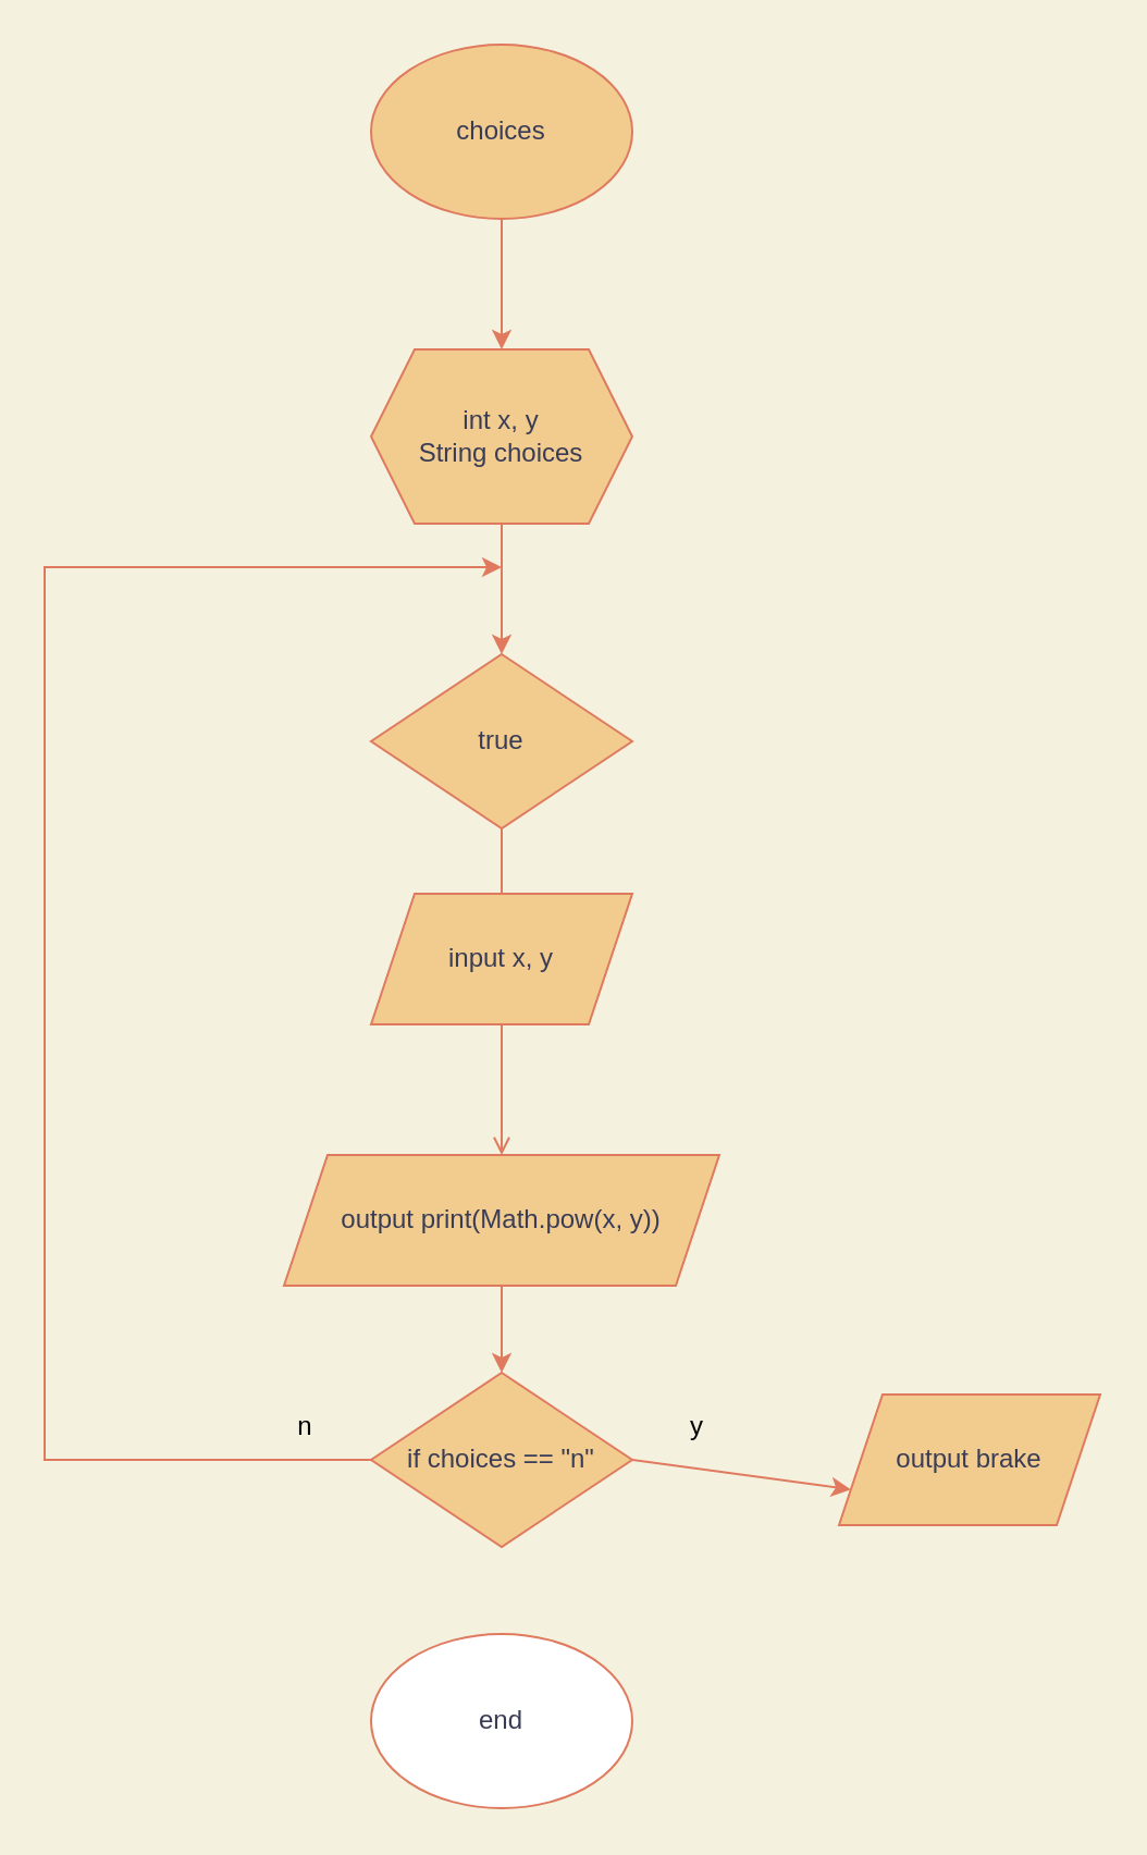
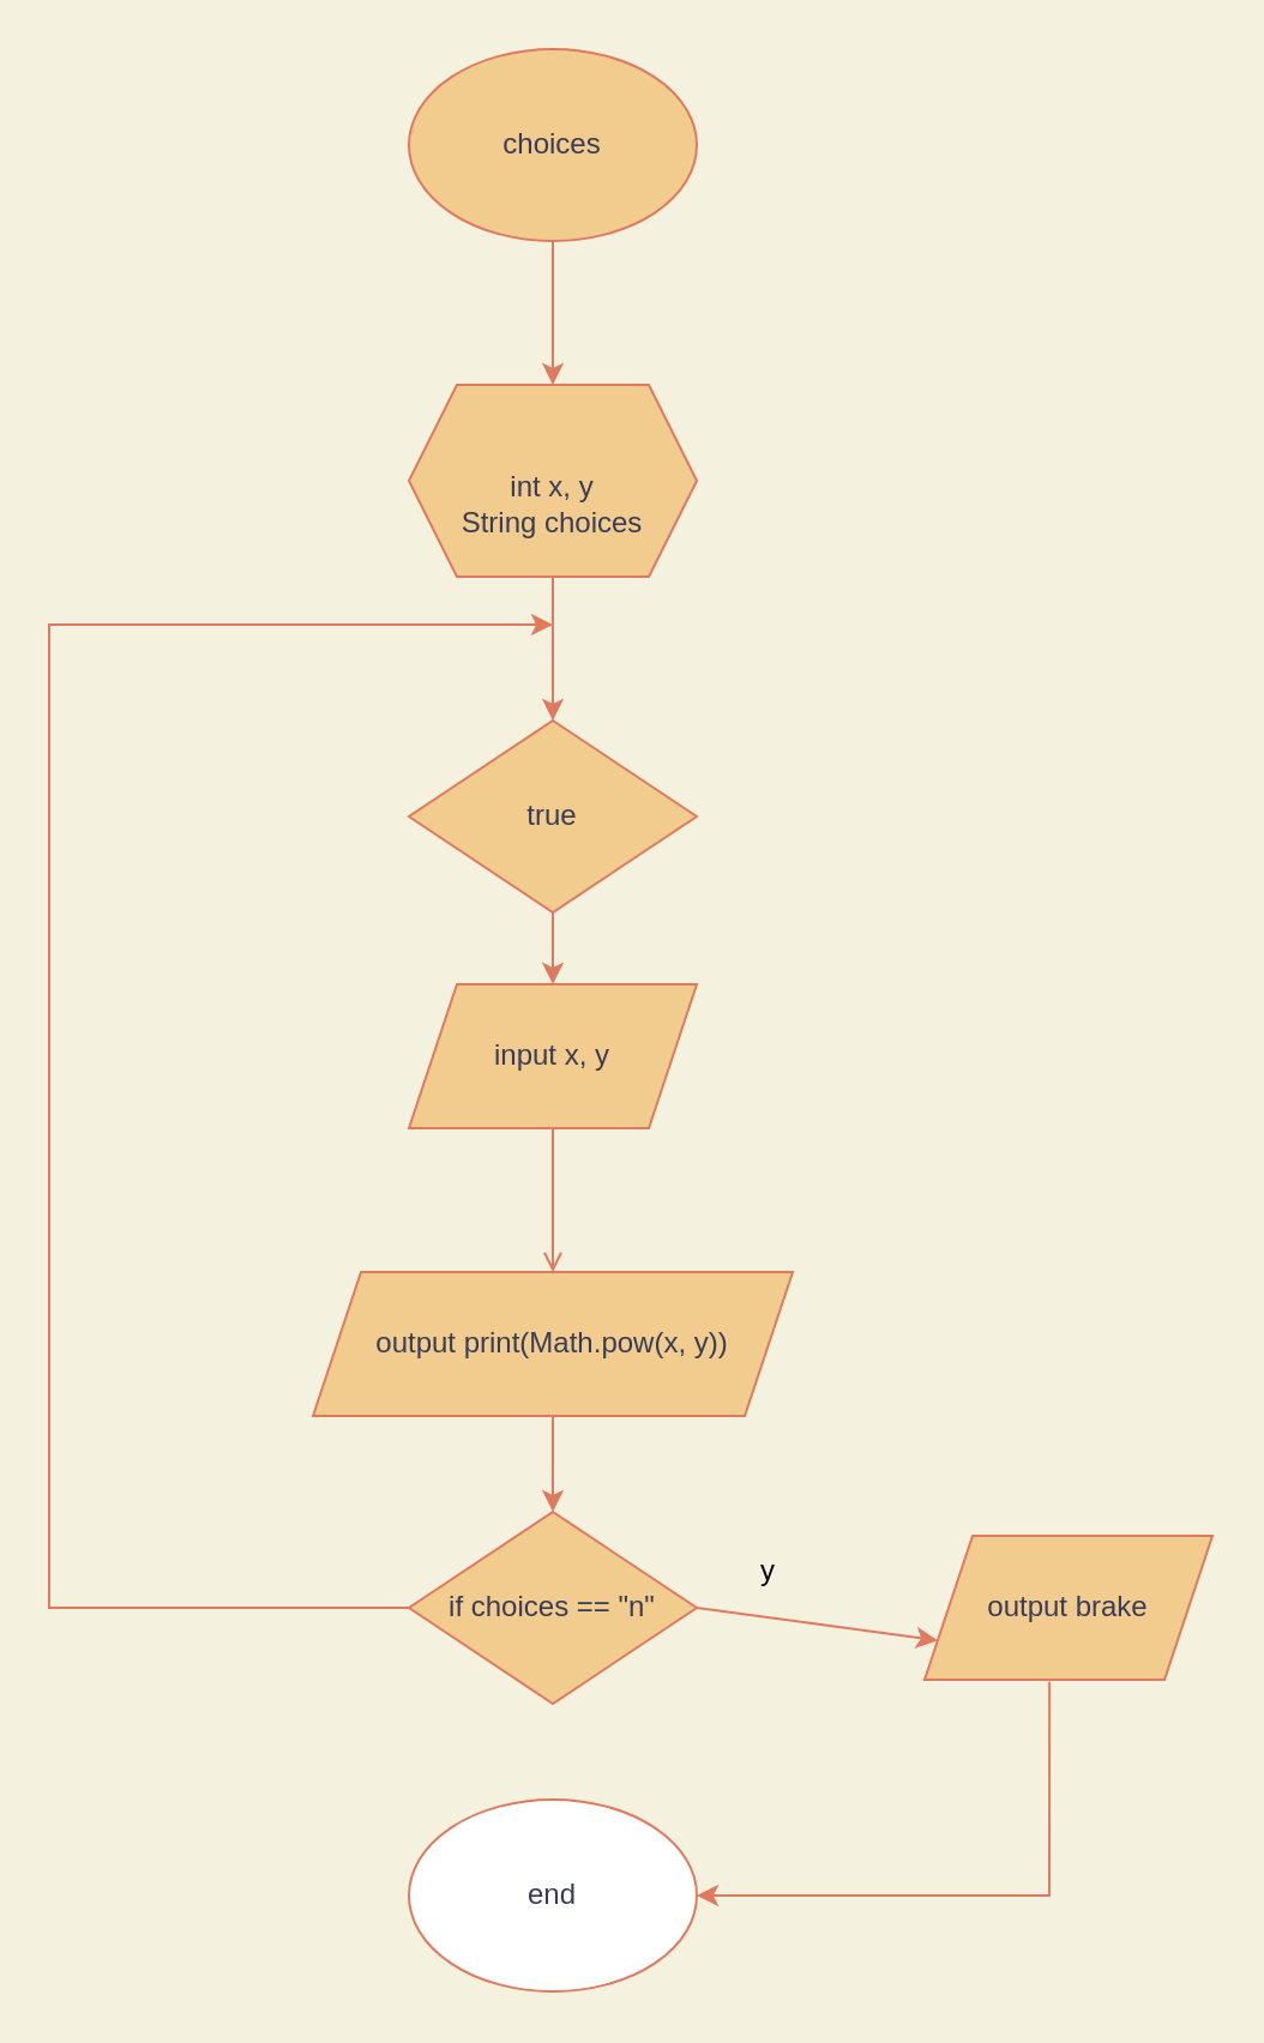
- <mxCell id="5" value="int x, y&lt;br&gt;String choices" style="text;html=1;strokeColor=none;fillColor=none;align=center;verticalAlign=middle;whiteSpace=wrap;rounded=0;fontColor=#393C56;" parent="1" vertex="1"><mxGeometry x="190" y="185" width="80" height="30" as="geometry" /></mxCell>
+ <mxCell id="5" value="int x, y&lt;br&gt;String choices" style="text;html=1;strokeColor=none;fillColor=none;align=center;verticalAlign=middle;whiteSpace=wrap;rounded=0;fontColor=#393C56;" parent="1" vertex="1"><mxGeometry x="190" y="195" width="80" height="30" as="geometry" /></mxCell>
- <mxCell id="14" value="" style="endArrow=none;html=1;rounded=0;entryX=0.5;entryY=0;entryDx=0;entryDy=0;exitX=0.5;exitY=1;exitDx=0;exitDy=0;labelBackgroundColor=#F4F1DE;strokeColor=#E07A5F;fontColor=#393C56;" parent="1" source="8" target="6" edge="1"><mxGeometry width="50" height="50" relative="1" as="geometry"><mxPoint x="-40" y="510" as="sourcePoint" /><mxPoint x="10" y="460" as="targetPoint" /></mxGeometry></mxCell>
+ <mxCell id="14" value="" style="endArrow=classic;html=1;rounded=0;entryX=0.5;entryY=0;entryDx=0;entryDy=0;exitX=0.5;exitY=1;exitDx=0;exitDy=0;labelBackgroundColor=#F4F1DE;strokeColor=#E07A5F;fontColor=#393C56;" parent="1" source="8" target="6" edge="1"><mxGeometry width="50" height="50" relative="1" as="geometry"><mxPoint x="-40" y="510" as="sourcePoint" /><mxPoint x="10" y="460" as="targetPoint" /></mxGeometry></mxCell>
- <mxCell id="20" value="n" style="text;html=1;strokeColor=none;fillColor=none;align=center;verticalAlign=middle;whiteSpace=wrap;rounded=0;" vertex="1" parent="1"><mxGeometry x="110" y="640" width="60" height="30" as="geometry" /></mxCell>
+ <mxCell id="17" value="" style="endArrow=classic;html=1;rounded=0;entryX=1;entryY=0.5;entryDx=0;entryDy=0;exitX=0.434;exitY=1.014;exitDx=0;exitDy=0;exitPerimeter=0;labelBackgroundColor=#F4F1DE;strokeColor=#E07A5F;fontColor=#393C56;" parent="1" source="9" target="3" edge="1"><mxGeometry width="50" height="50" relative="1" as="geometry"><mxPoint x="300" y="680" as="sourcePoint" /><mxPoint x="400.455" y="693.636" as="targetPoint" /><Array as="points"><mxPoint x="437" y="790" /></Array></mxGeometry></mxCell>
